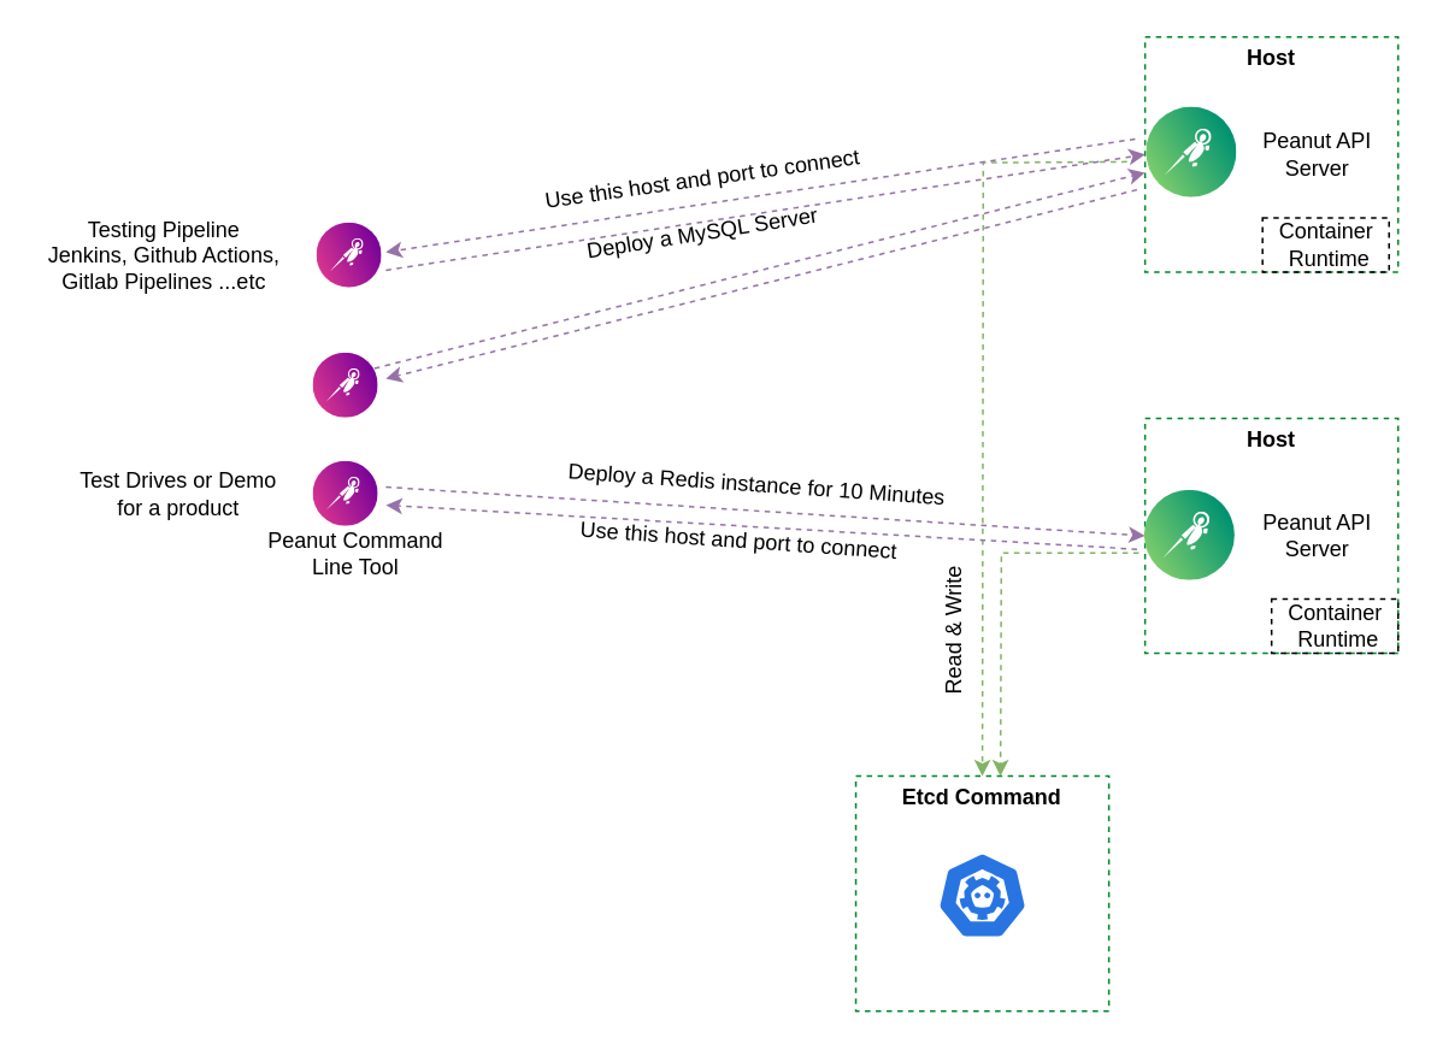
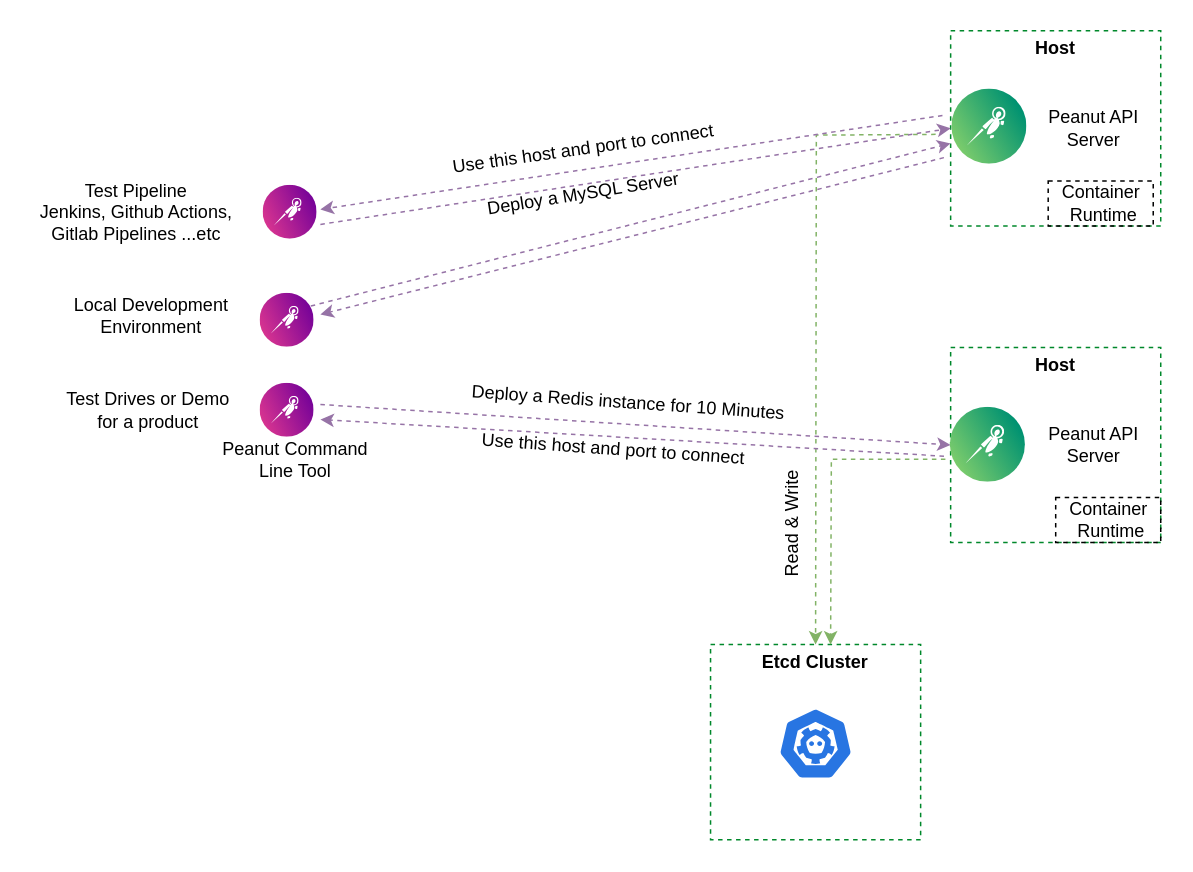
- <mxCell id="19" value="Testing Pipeline&lt;br&gt;Jenkins, Github Actions, &lt;br&gt;Gitlab Pipelines ...etc" style="text;html=1;align=center;verticalAlign=middle;resizable=0;points=[];autosize=1;" vertex="1" parent="1"><mxGeometry x="20" y="116" width="140" height="50" as="geometry" /></mxCell>
+ <mxCell id="19" value="Test Pipeline&lt;br&gt;Jenkins, Github Actions, &lt;br&gt;Gitlab Pipelines ...etc" style="text;html=1;align=center;verticalAlign=middle;resizable=0;points=[];autosize=1;" vertex="1" parent="1"><mxGeometry x="20" y="116" width="140" height="50" as="geometry" /></mxCell>
+ <mxCell id="17" value="Local Development &lt;br&gt;Environment" style="text;html=1;align=center;verticalAlign=middle;resizable=0;points=[];autosize=1;" parent="1" vertex="1"><mxGeometry x="40" y="195" width="120" height="30" as="geometry" /></mxCell>
- <mxCell id="12" value="Etcd Command" style="fontStyle=1;verticalAlign=top;align=center;spacingTop=-2;fillColor=none;rounded=0;whiteSpace=wrap;html=1;strokeColor=#00882B;strokeWidth=1;dashed=1;container=1;collapsible=0;expand=0;recursiveResize=0;" parent="1" vertex="1"><mxGeometry x="473" y="429" width="140" height="130" as="geometry" /></mxCell>
+ <mxCell id="12" value="Etcd Cluster" style="fontStyle=1;verticalAlign=top;align=center;spacingTop=-2;fillColor=none;rounded=0;whiteSpace=wrap;html=1;strokeColor=#00882B;strokeWidth=1;dashed=1;container=1;collapsible=0;expand=0;recursiveResize=0;" parent="1" vertex="1"><mxGeometry x="473" y="429" width="140" height="130" as="geometry" /></mxCell>
